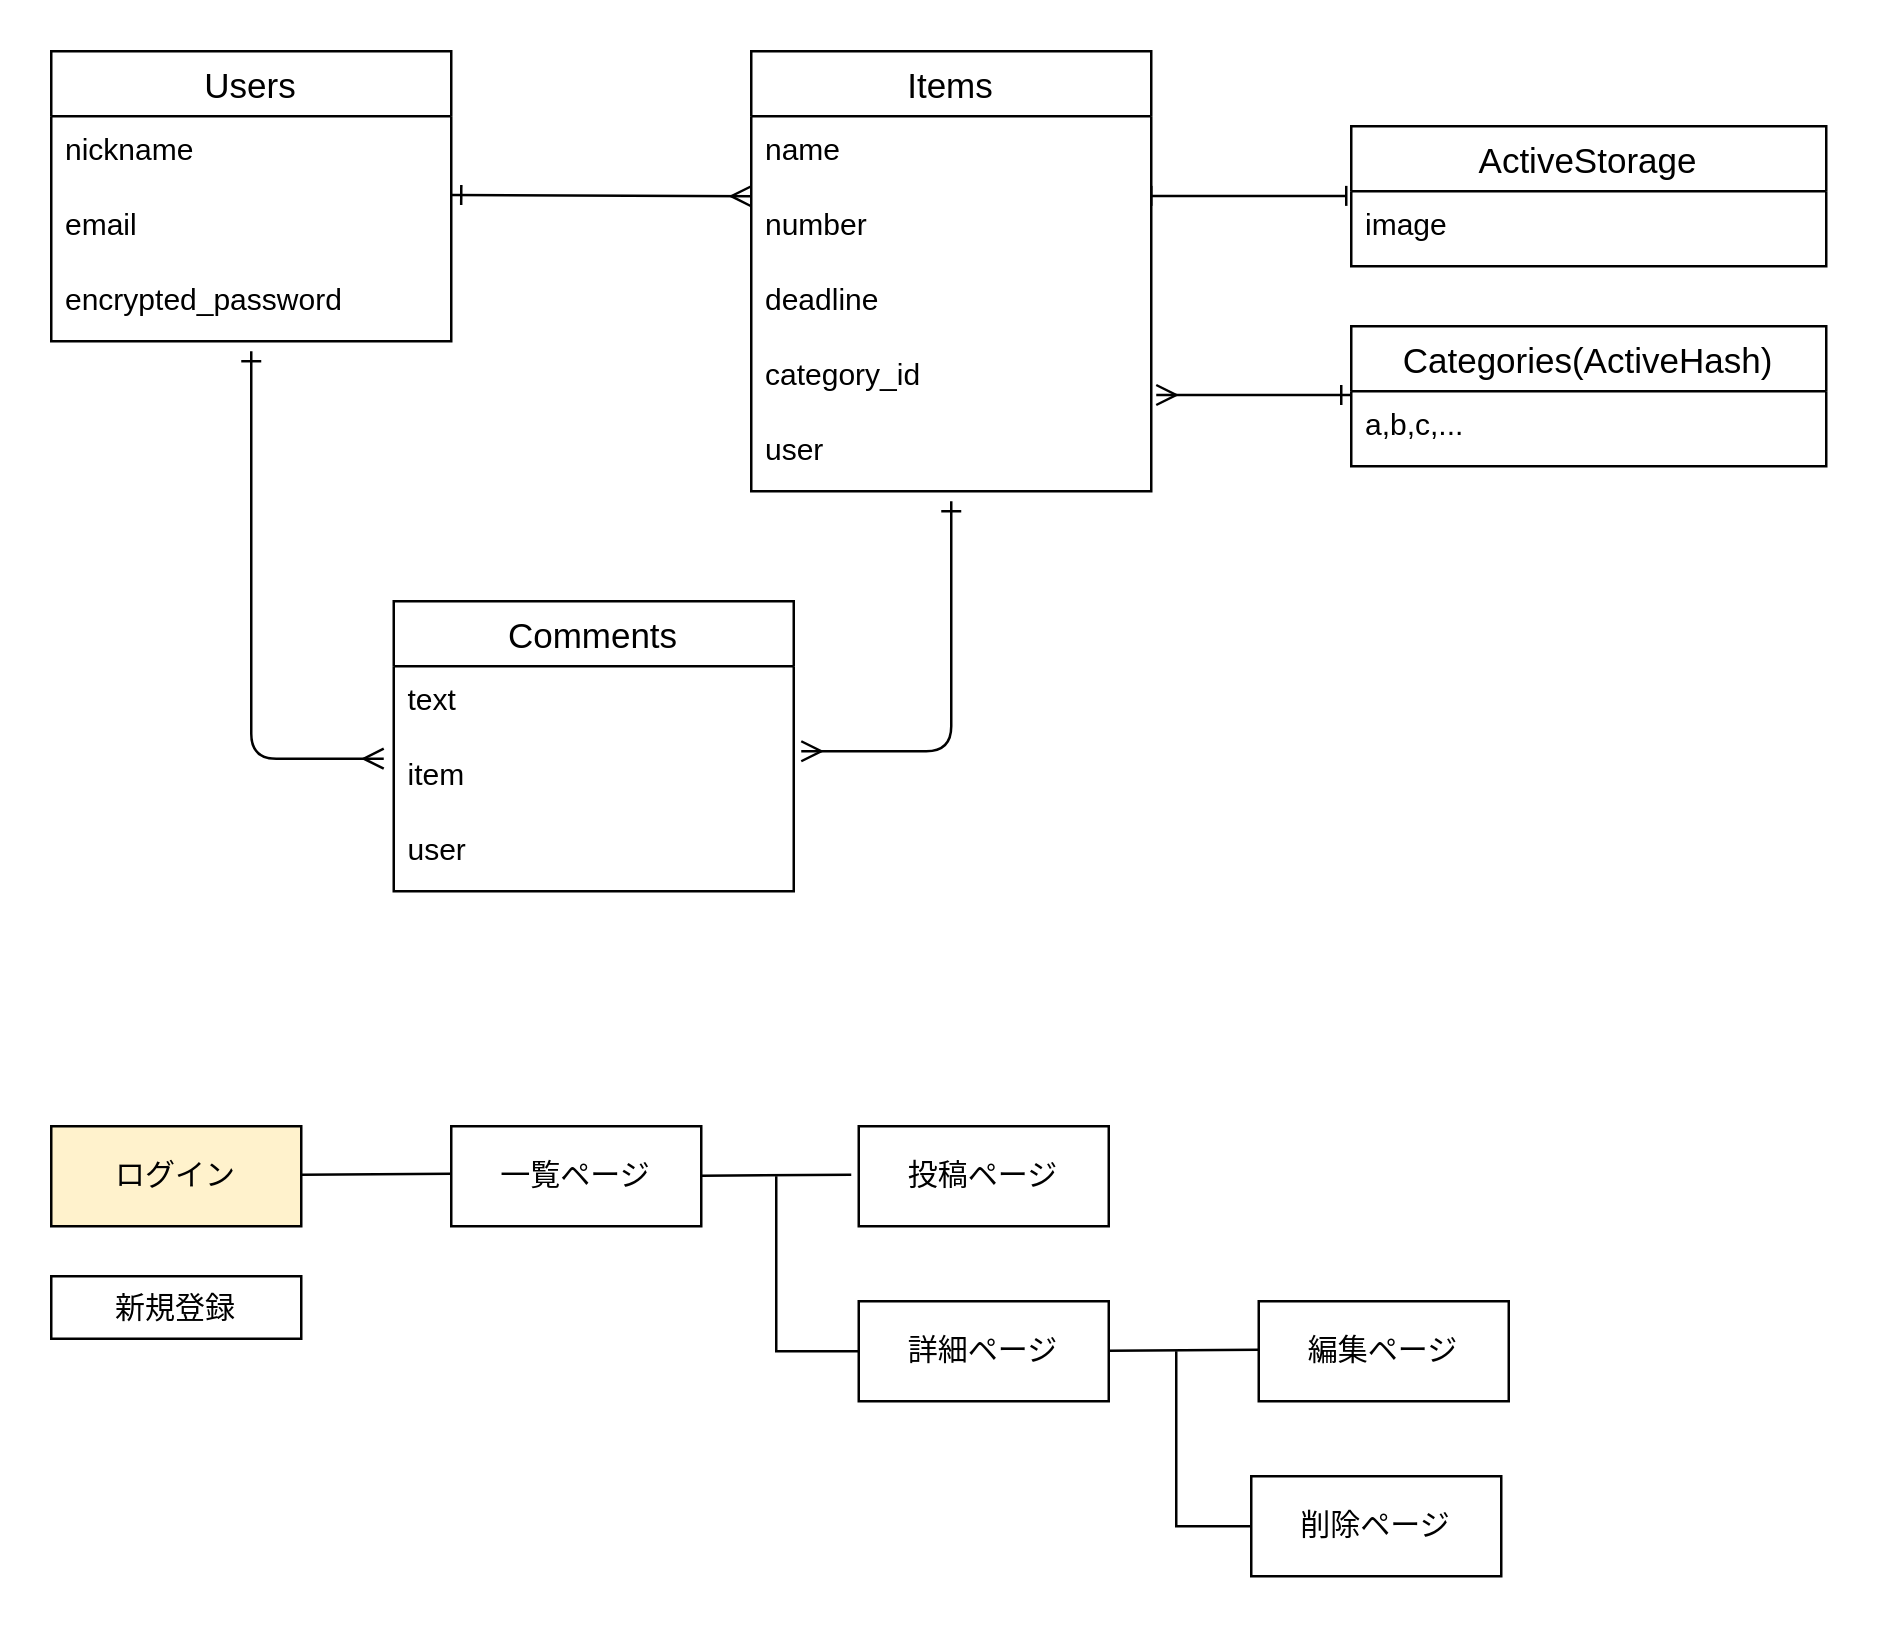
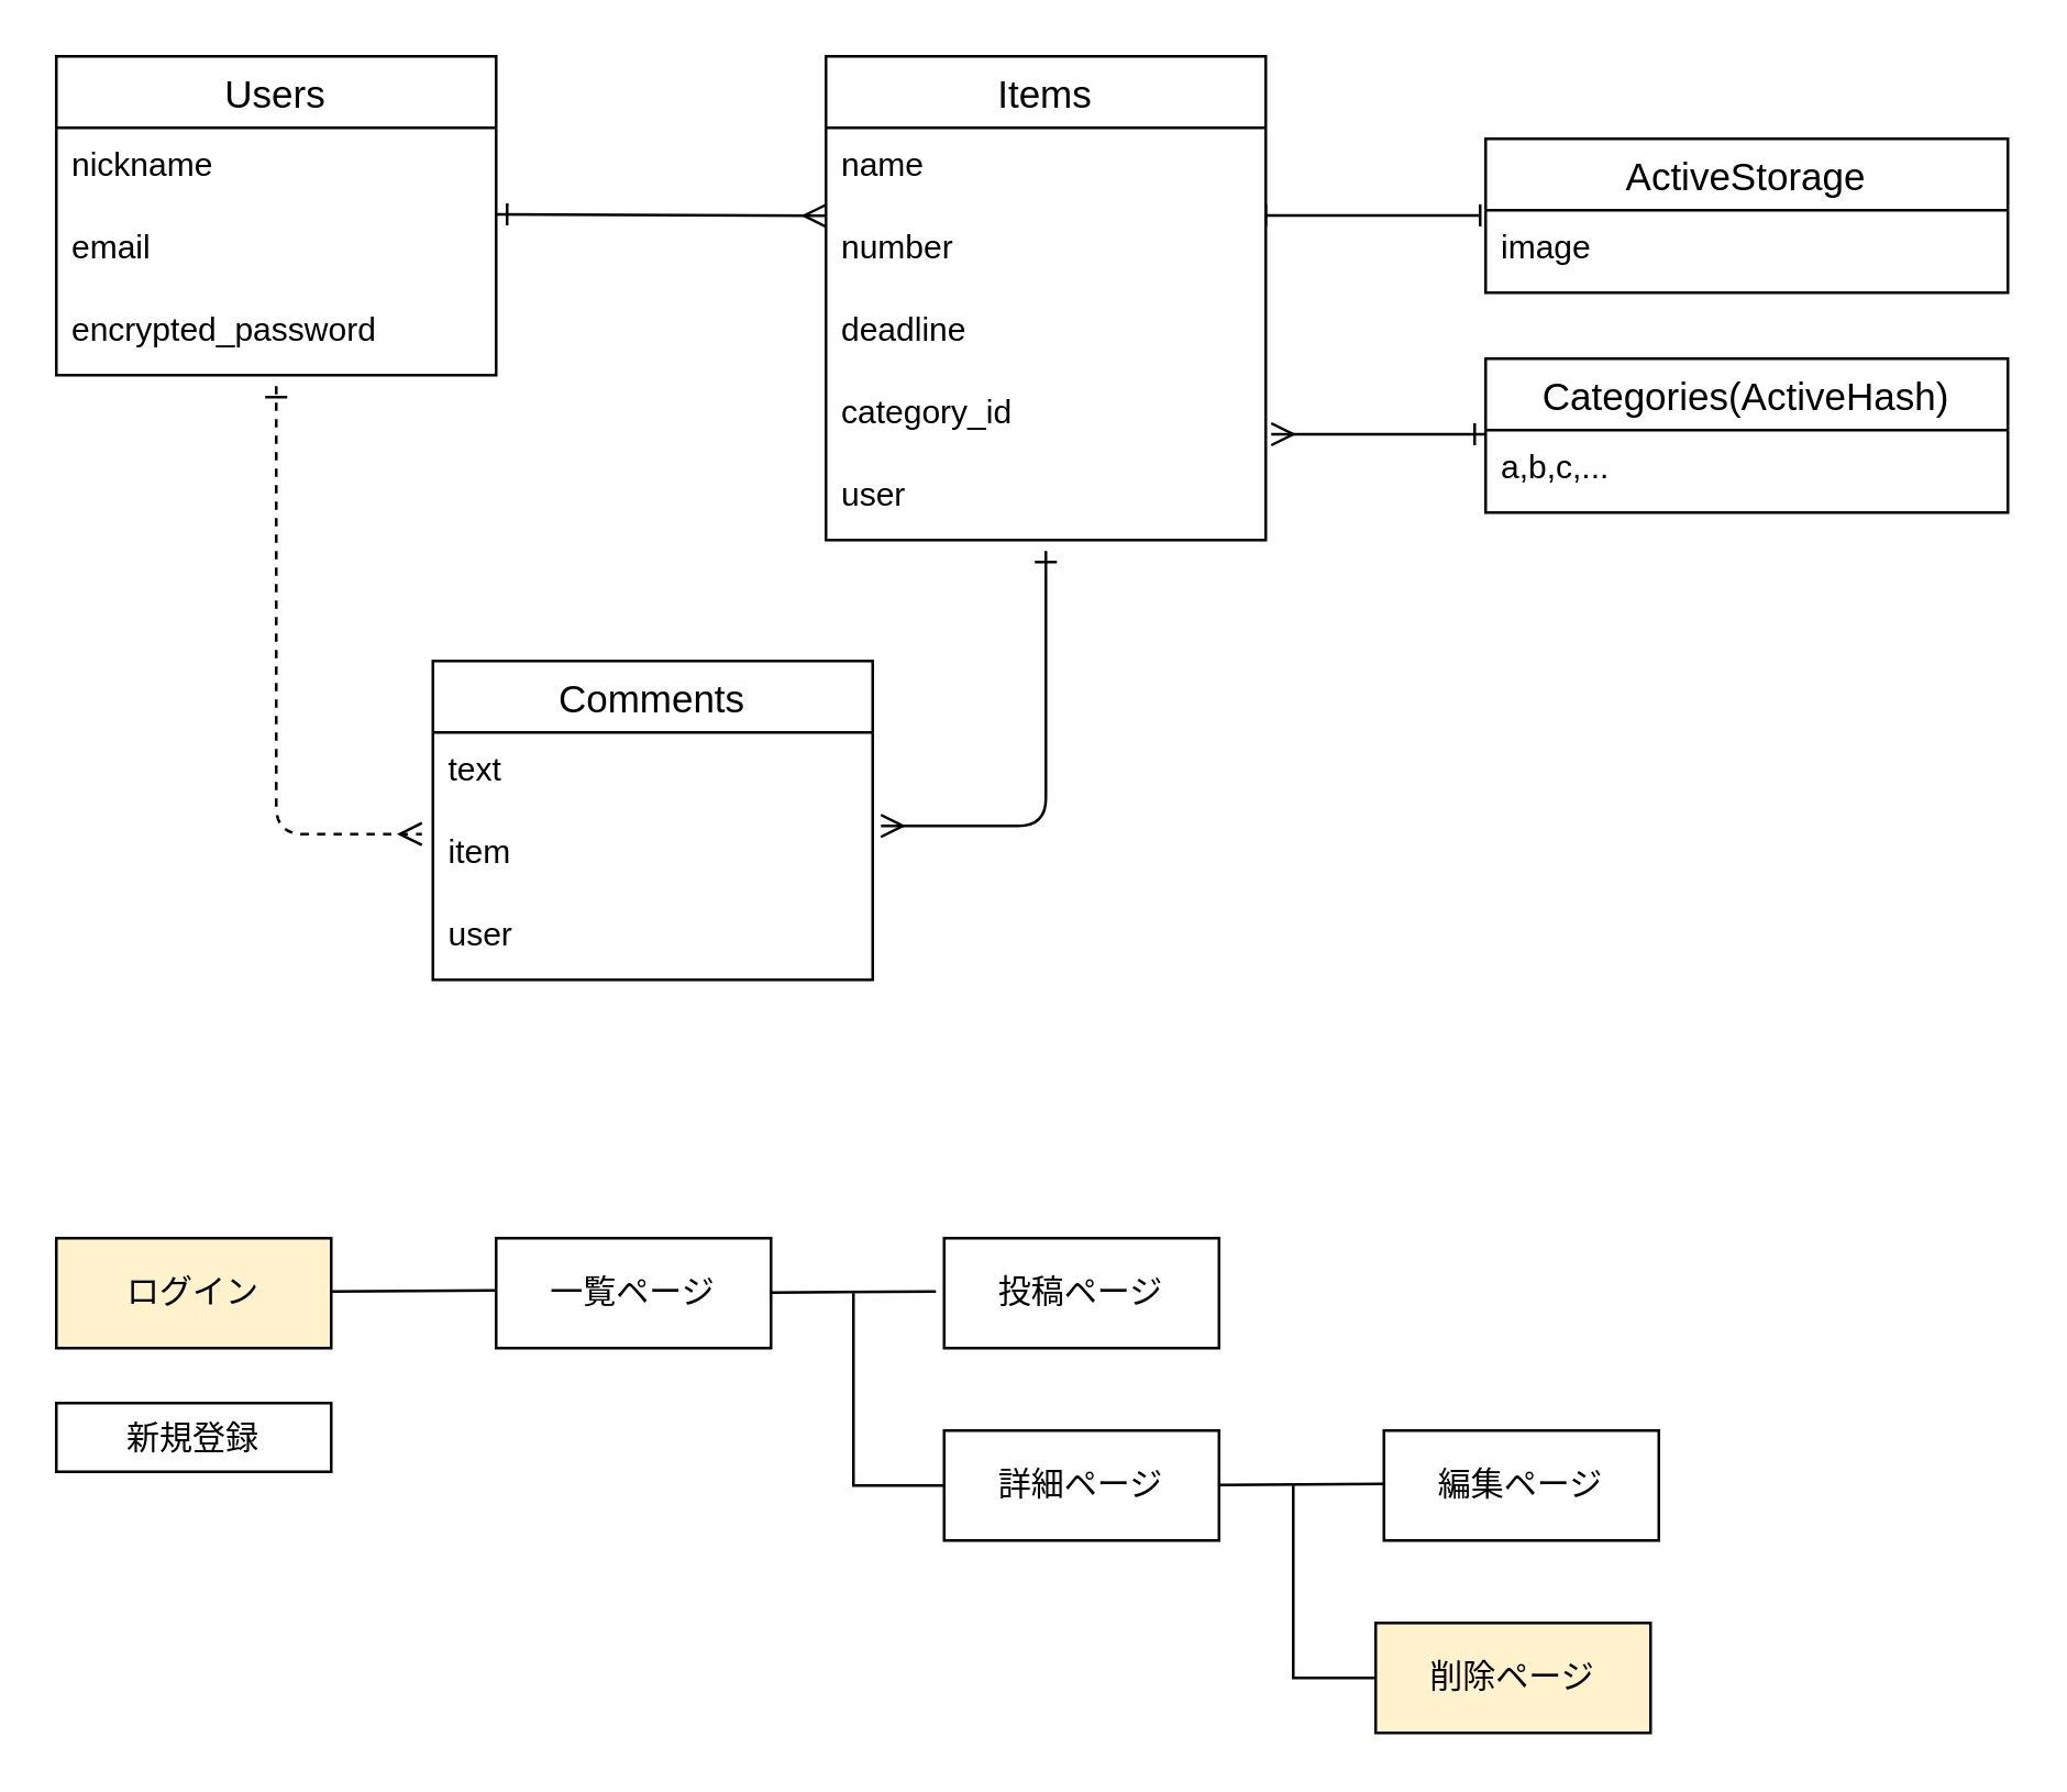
- <mxCell id="20" style="edgeStyle=none;html=1;exitX=0.5;exitY=1.133;exitDx=0;exitDy=0;exitPerimeter=0;endArrow=ERmany;endFill=0;startArrow=ERone;startFill=0;entryX=-0.025;entryY=0.233;entryDx=0;entryDy=0;entryPerimeter=0;" edge="1" parent="1" source="14" target="18"><mxGeometry relative="1" as="geometry"><mxPoint x="90" y="150" as="sourcePoint" /><mxPoint x="210" y="150.5" as="targetPoint" /><Array as="points"><mxPoint x="100" y="303" /></Array></mxGeometry></mxCell>
+ <mxCell id="20" style="edgeStyle=none;html=1;exitX=0.5;exitY=1.133;exitDx=0;exitDy=0;exitPerimeter=0;endArrow=ERmany;endFill=0;startArrow=ERone;startFill=0;entryX=-0.025;entryY=0.233;entryDx=0;entryDy=0;entryPerimeter=0;dashed=1;" edge="1" parent="1" source="14" target="18"><mxGeometry relative="1" as="geometry"><mxPoint x="90" y="150" as="sourcePoint" /><mxPoint x="210" y="150.5" as="targetPoint" /><Array as="points"><mxPoint x="100" y="303" /></Array></mxGeometry></mxCell>
- <mxCell id="31" value="削除ページ" style="whiteSpace=wrap;html=1;align=center;" vertex="1" parent="1"><mxGeometry x="500" y="590" width="100" height="40" as="geometry" /></mxCell>
+ <mxCell id="31" value="削除ページ" style="whiteSpace=wrap;html=1;align=center;fillColor=#fff2cc;" vertex="1" parent="1"><mxGeometry x="500" y="590" width="100" height="40" as="geometry" /></mxCell>
